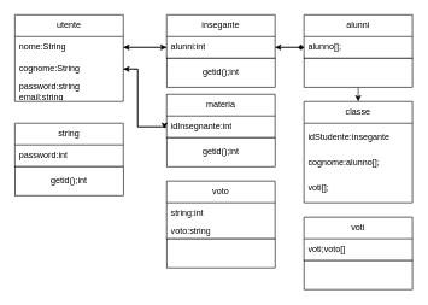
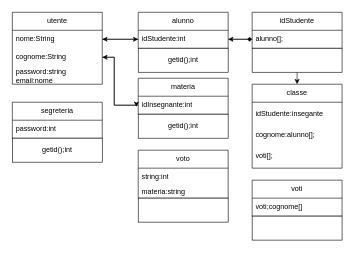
- <mxCell id="6" value="insegante" style="swimlane;fontStyle=0;childLayout=stackLayout;horizontal=1;startSize=30;horizontalStack=0;resizeParent=1;resizeParentMax=0;resizeLast=0;collapsible=1;marginBottom=0;whiteSpace=wrap;html=1;" vertex="1" parent="1"><mxGeometry x="230" width="150" height="60" as="geometry" y="20"><mxRectangle x="210" width="80" height="30" as="alternateBounds" /></mxGeometry></mxCell>
+ <mxCell id="6" value="alunno" style="swimlane;fontStyle=0;childLayout=stackLayout;horizontal=1;startSize=30;horizontalStack=0;resizeParent=1;resizeParentMax=0;resizeLast=0;collapsible=1;marginBottom=0;whiteSpace=wrap;html=1;" vertex="1" parent="1"><mxGeometry x="230" width="150" height="60" as="geometry" y="20"><mxRectangle x="210" width="80" height="30" as="alternateBounds" /></mxGeometry></mxCell>
- <mxCell id="16" value="alunni" style="swimlane;fontStyle=0;childLayout=stackLayout;horizontal=1;startSize=30;horizontalStack=0;resizeParent=1;resizeParentMax=0;resizeLast=0;collapsible=1;marginBottom=0;whiteSpace=wrap;html=1;" vertex="1" parent="1"><mxGeometry x="420" width="150" height="60" as="geometry" y="20" /></mxCell>
+ <mxCell id="16" value="idStudente" style="swimlane;fontStyle=0;childLayout=stackLayout;horizontal=1;startSize=30;horizontalStack=0;resizeParent=1;resizeParentMax=0;resizeLast=0;collapsible=1;marginBottom=0;whiteSpace=wrap;html=1;" vertex="1" parent="1"><mxGeometry x="420" width="150" height="60" as="geometry" y="20" /></mxCell>
- <mxCell id="7" value="alunni:int" style="text;strokeColor=none;fillColor=none;align=left;verticalAlign=middle;spacingLeft=4;spacingRight=4;overflow=hidden;points=[[0,0.5],[1,0.5]];portConstraint=eastwest;rotatable=0;whiteSpace=wrap;html=1;" vertex="1" parent="6"><mxGeometry y="30" width="150" height="30" as="geometry" /></mxCell>
+ <mxCell id="7" value="idStudente:int" style="text;strokeColor=none;fillColor=none;align=left;verticalAlign=middle;spacingLeft=4;spacingRight=4;overflow=hidden;points=[[0,0.5],[1,0.5]];portConstraint=eastwest;rotatable=0;whiteSpace=wrap;html=1;" vertex="1" parent="6"><mxGeometry y="30" width="150" height="30" as="geometry" /></mxCell>
- <mxCell id="5" value="&lt;div&gt;password:string&lt;/div&gt;&lt;div&gt;email:string&lt;br&gt;&lt;/div&gt;" style="text;strokeColor=none;fillColor=none;align=left;verticalAlign=middle;spacingLeft=4;spacingRight=4;overflow=hidden;points=[[0,0.5],[1,0.5]];portConstraint=eastwest;rotatable=0;whiteSpace=wrap;html=1;" vertex="1" parent="2"><mxGeometry y="90" width="150" height="30" as="geometry" /></mxCell>
+ <mxCell id="5" value="&lt;div&gt;password:string&lt;/div&gt;&lt;div&gt;email:nome&lt;br&gt;&lt;/div&gt;" style="text;strokeColor=none;fillColor=none;align=left;verticalAlign=middle;spacingLeft=4;spacingRight=4;overflow=hidden;points=[[0,0.5],[1,0.5]];portConstraint=eastwest;rotatable=0;whiteSpace=wrap;html=1;" vertex="1" parent="2"><mxGeometry y="90" width="150" height="30" as="geometry" /></mxCell>
- <mxCell id="22" value="string" style="swimlane;fontStyle=0;childLayout=stackLayout;horizontal=1;startSize=30;horizontalStack=0;resizeParent=1;resizeParentMax=0;resizeLast=0;collapsible=1;marginBottom=0;whiteSpace=wrap;html=1;" vertex="1" parent="1"><mxGeometry y="170" width="150" height="60" as="geometry" x="20" /></mxCell>
+ <mxCell id="22" value="segreteria" style="swimlane;fontStyle=0;childLayout=stackLayout;horizontal=1;startSize=30;horizontalStack=0;resizeParent=1;resizeParentMax=0;resizeLast=0;collapsible=1;marginBottom=0;whiteSpace=wrap;html=1;" vertex="1" parent="1"><mxGeometry y="170" width="150" height="60" as="geometry" x="20" /></mxCell>
- <mxCell id="31" value="voto:string" style="text;strokeColor=none;fillColor=none;align=left;verticalAlign=middle;spacingLeft=4;spacingRight=4;overflow=hidden;points=[[0,0.5],[1,0.5]];portConstraint=eastwest;rotatable=0;whiteSpace=wrap;html=1;" vertex="1" parent="29"><mxGeometry y="60" width="150" height="20" as="geometry" /></mxCell>
+ <mxCell id="31" value="materia:string" style="text;strokeColor=none;fillColor=none;align=left;verticalAlign=middle;spacingLeft=4;spacingRight=4;overflow=hidden;points=[[0,0.5],[1,0.5]];portConstraint=eastwest;rotatable=0;whiteSpace=wrap;html=1;" vertex="1" parent="29"><mxGeometry y="60" width="150" height="20" as="geometry" /></mxCell>
- <mxCell id="34" value="voti;voto[]" style="text;strokeColor=none;fillColor=none;align=left;verticalAlign=middle;spacingLeft=4;spacingRight=4;overflow=hidden;points=[[0,0.5],[1,0.5]];portConstraint=eastwest;rotatable=0;whiteSpace=wrap;html=1;" vertex="1" parent="33"><mxGeometry y="30" width="150" height="30" as="geometry" /></mxCell>
+ <mxCell id="34" value="voti;cognome[]" style="text;strokeColor=none;fillColor=none;align=left;verticalAlign=middle;spacingLeft=4;spacingRight=4;overflow=hidden;points=[[0,0.5],[1,0.5]];portConstraint=eastwest;rotatable=0;whiteSpace=wrap;html=1;" vertex="1" parent="33"><mxGeometry y="30" width="150" height="30" as="geometry" /></mxCell>
